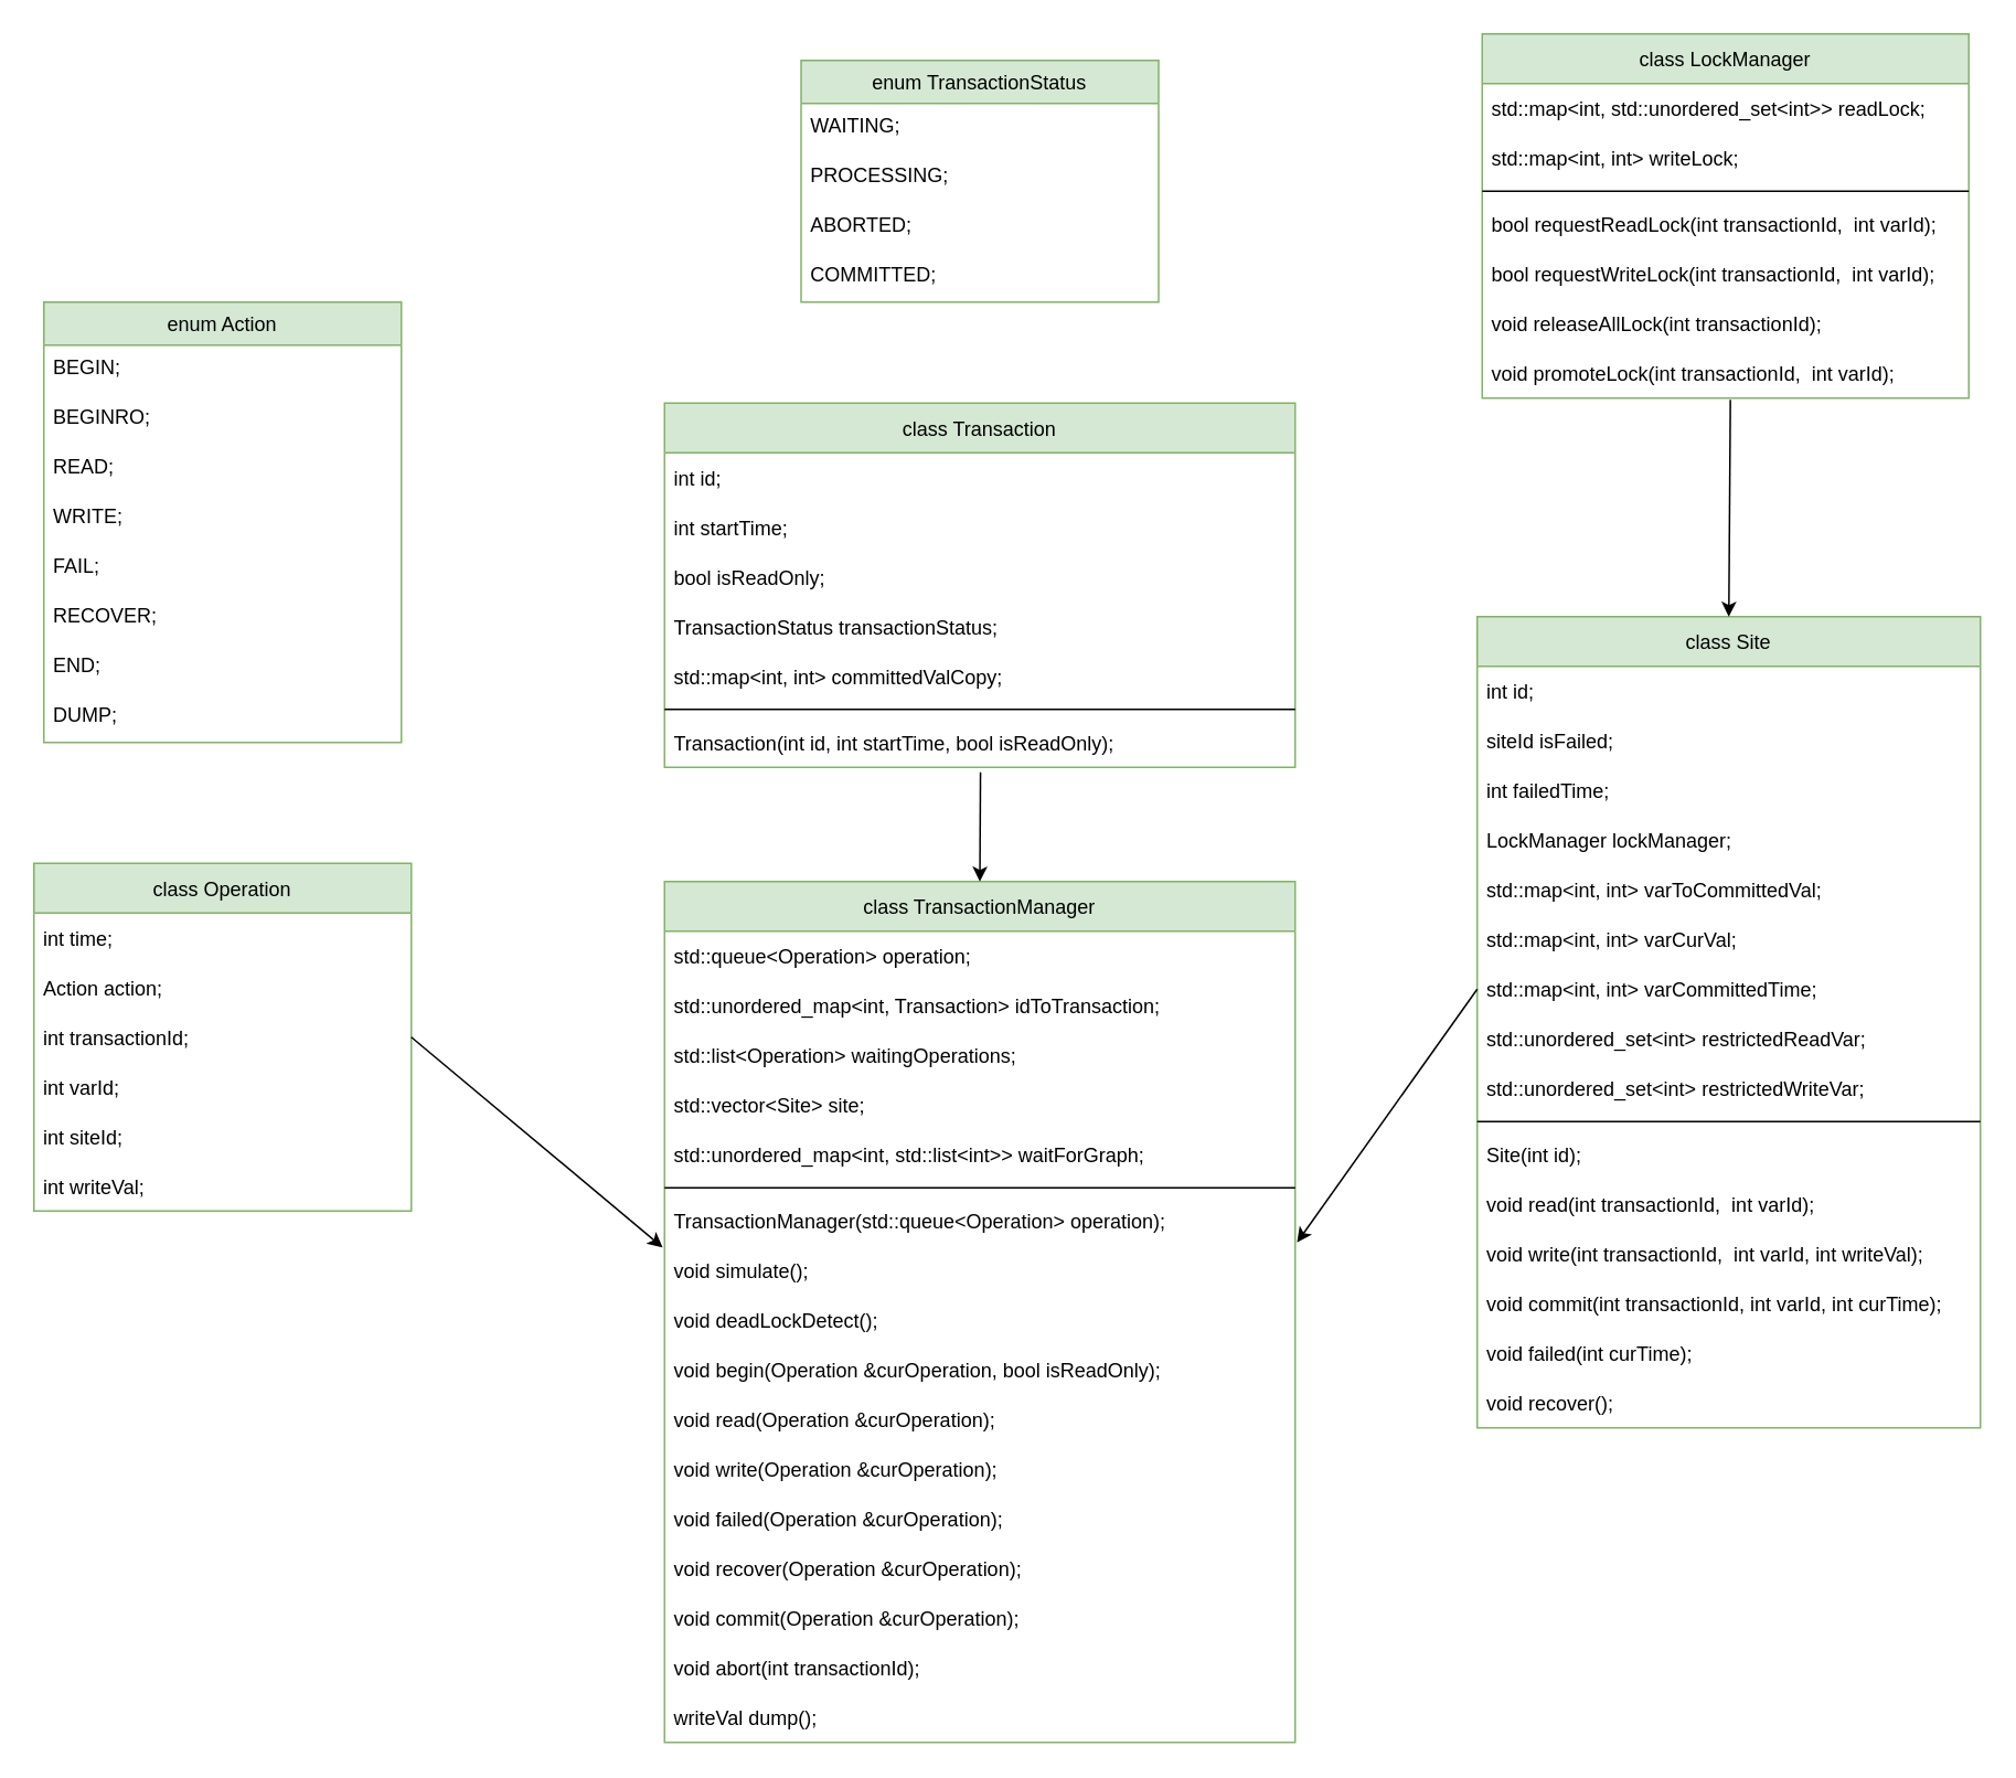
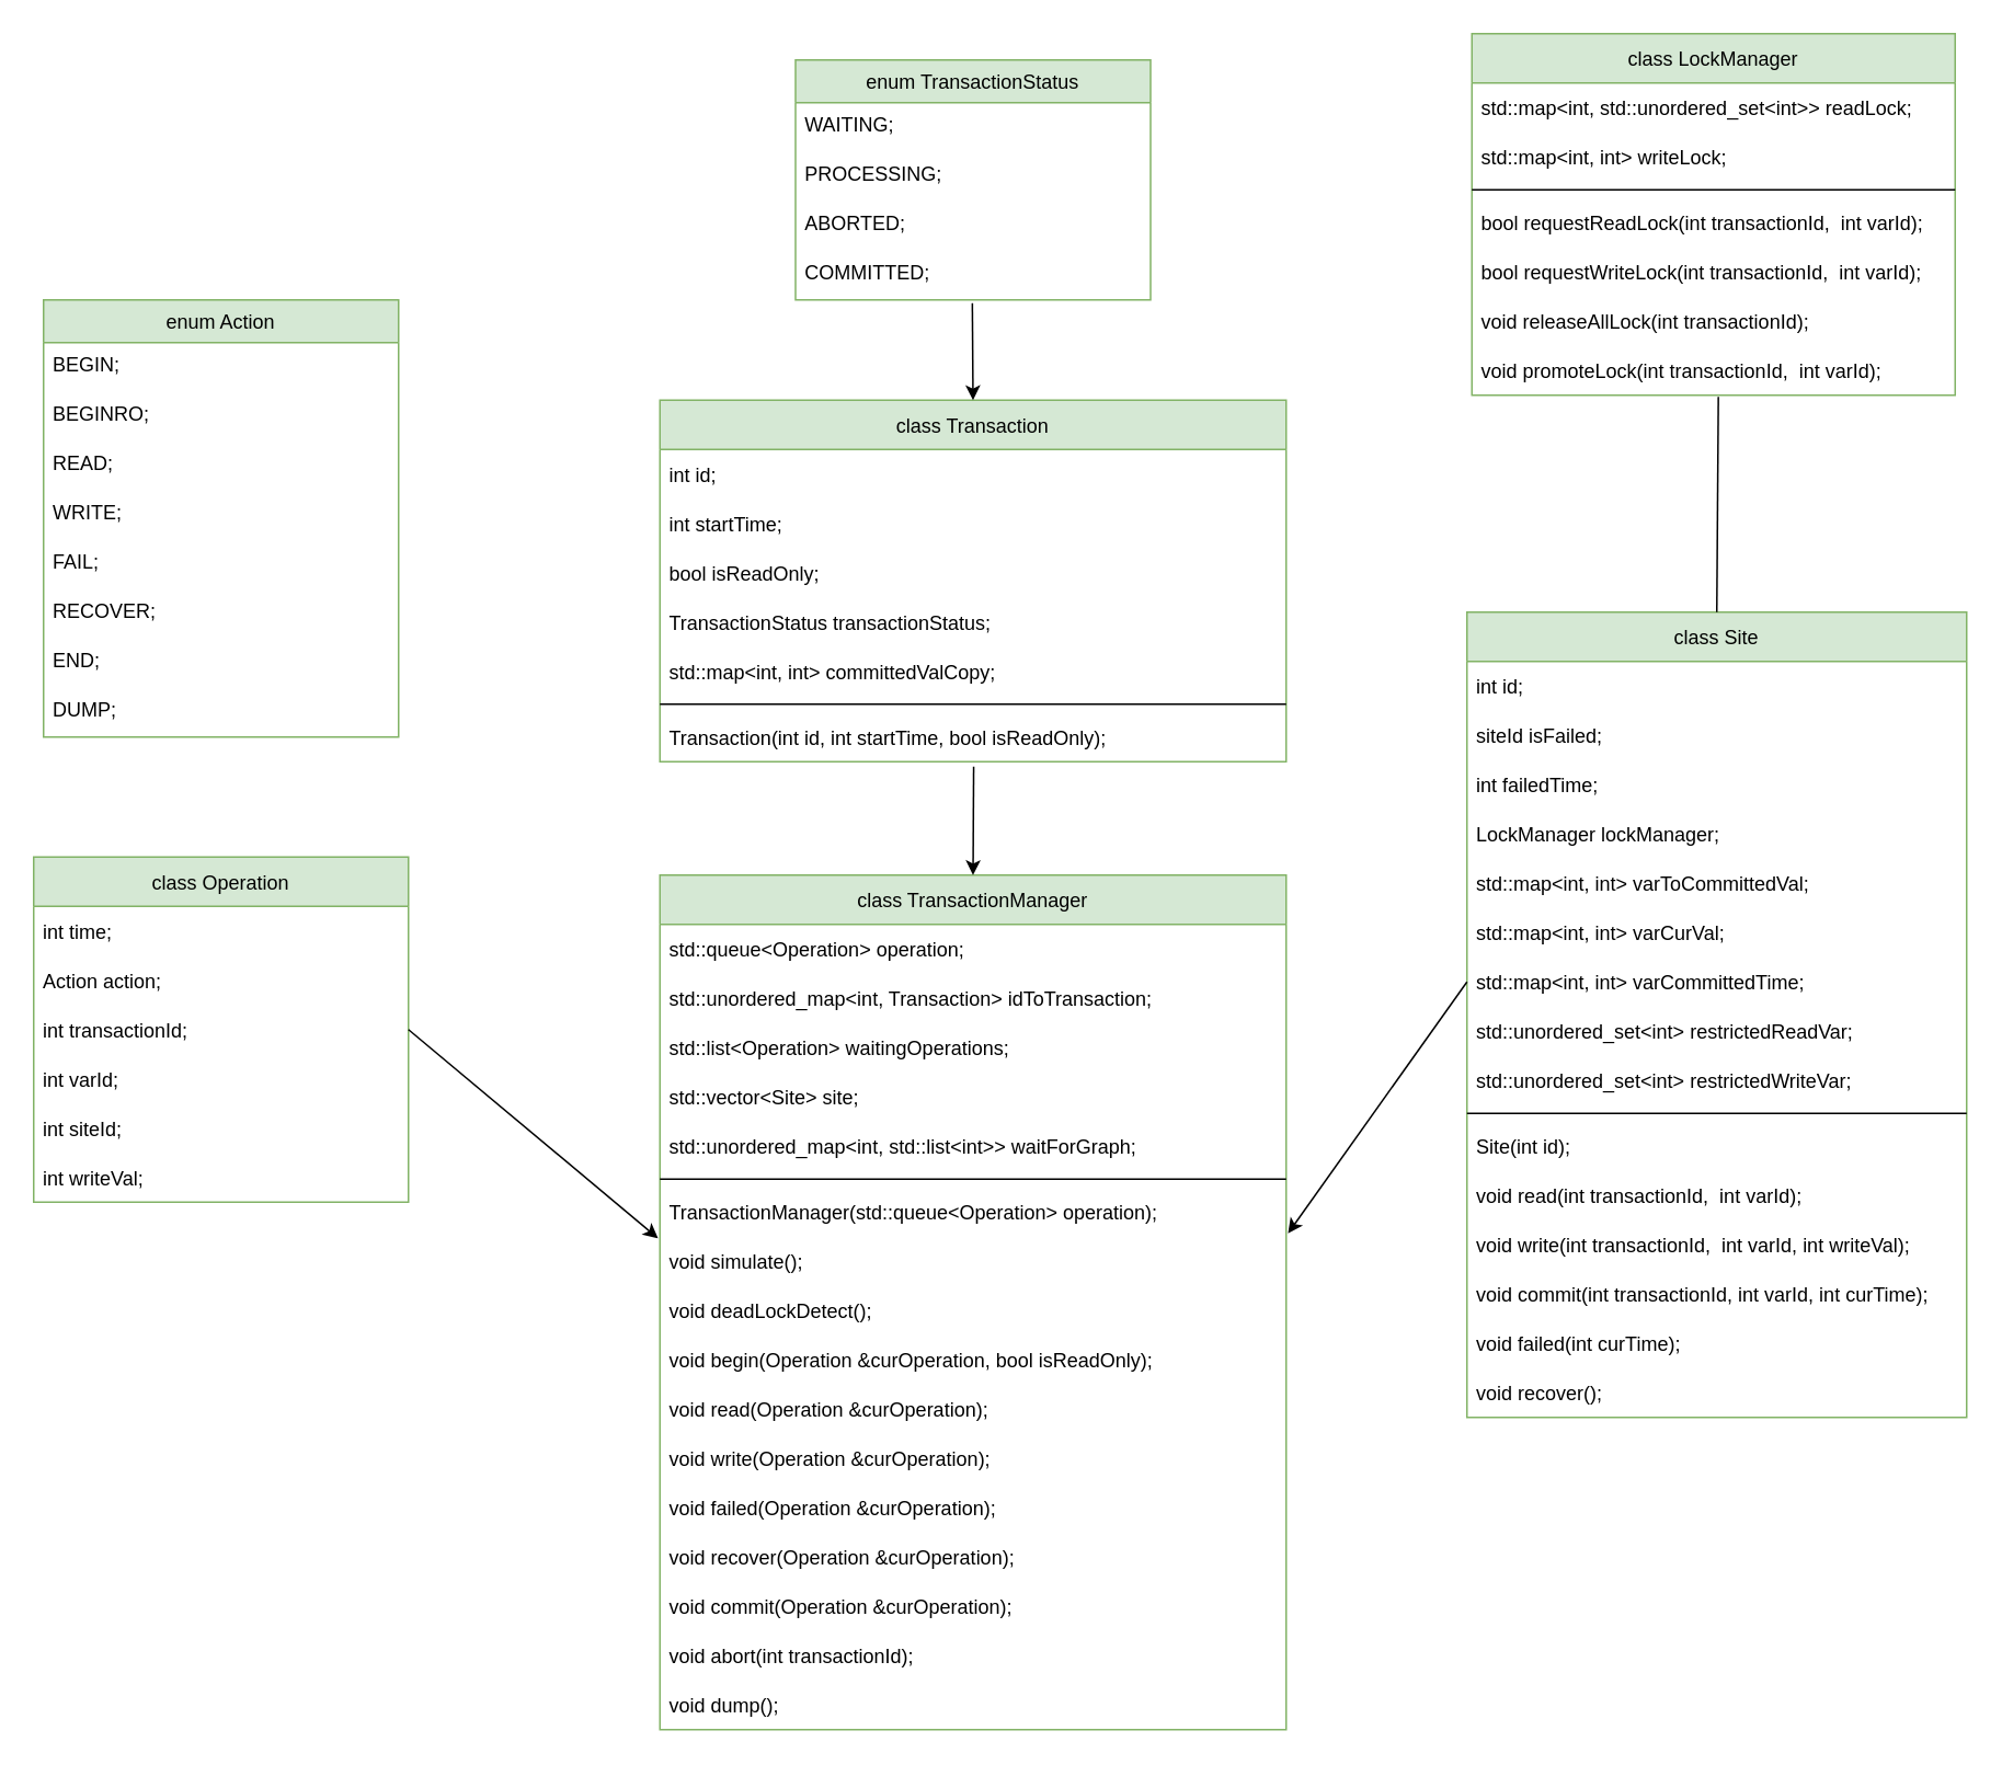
+ <mxCell id="76" value="" style="endArrow=classic;html=1;rounded=0;fontSize=12;entryX=0.5;entryY=0;entryDx=0;entryDy=0;exitX=0.498;exitY=1.067;exitDx=0;exitDy=0;exitPerimeter=0;" edge="1" parent="1" source="39" target="2"><mxGeometry width="50" height="50" relative="1" as="geometry"><mxPoint x="659" y="208" as="sourcePoint" /><mxPoint x="154" y="541" as="targetPoint" /></mxGeometry></mxCell>
- <mxCell id="78" value="" style="endArrow=classic;html=1;rounded=0;fontSize=12;entryX=0.5;entryY=0;entryDx=0;entryDy=0;exitX=0.51;exitY=1.033;exitDx=0;exitDy=0;exitPerimeter=0;" edge="1" parent="1" source="34" target="10"><mxGeometry width="50" height="50" relative="1" as="geometry"><mxPoint x="571.944" y="205" as="sourcePoint" /><mxPoint x="595.5" y="254" as="targetPoint" /></mxGeometry></mxCell>
+ <mxCell id="78" value="" style="endArrow=none;html=1;rounded=0;fontSize=12;entryX=0.5;entryY=0;entryDx=0;entryDy=0;exitX=0.51;exitY=1.033;exitDx=0;exitDy=0;exitPerimeter=0;" edge="1" parent="1" source="34" target="10"><mxGeometry width="50" height="50" relative="1" as="geometry"><mxPoint x="571.944" y="205" as="sourcePoint" /><mxPoint x="595.5" y="254" as="targetPoint" /></mxGeometry></mxCell>
- <mxCell id="57" value="writeVal dump();" style="text;strokeColor=none;fillColor=none;align=left;verticalAlign=middle;spacingLeft=4;spacingRight=4;overflow=hidden;points=[[0,0.5],[1,0.5]];portConstraint=eastwest;rotatable=0;" vertex="1" parent="40"><mxGeometry y="490" width="381" height="30" as="geometry" /></mxCell>
+ <mxCell id="57" value="void dump();" style="text;strokeColor=none;fillColor=none;align=left;verticalAlign=middle;spacingLeft=4;spacingRight=4;overflow=hidden;points=[[0,0.5],[1,0.5]];portConstraint=eastwest;rotatable=0;" vertex="1" parent="40"><mxGeometry y="490" width="381" height="30" as="geometry" /></mxCell>
